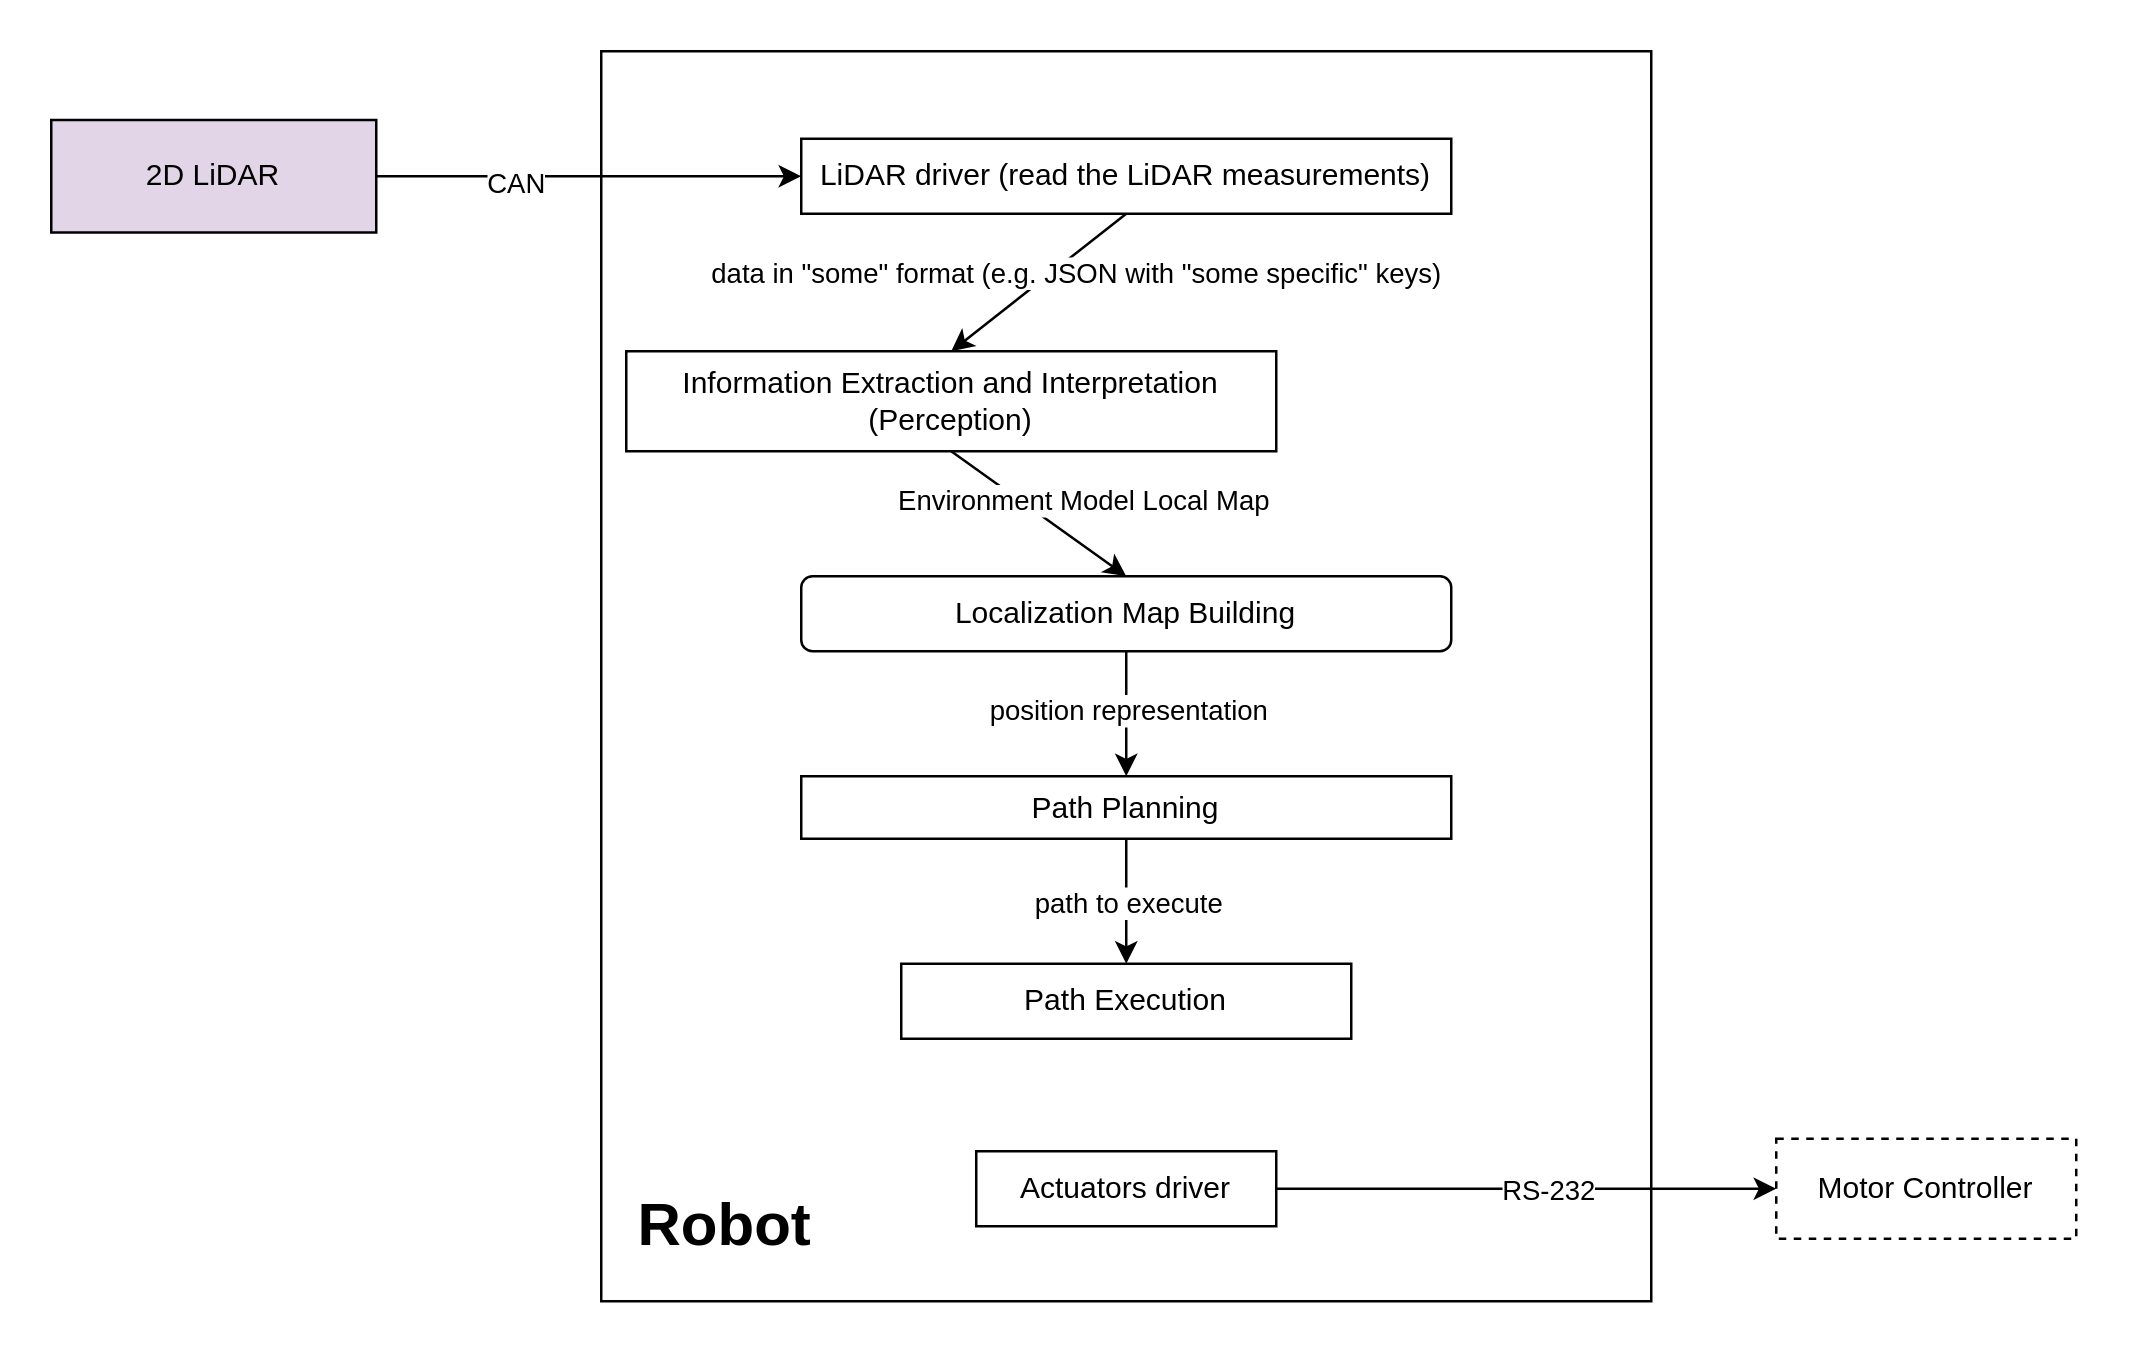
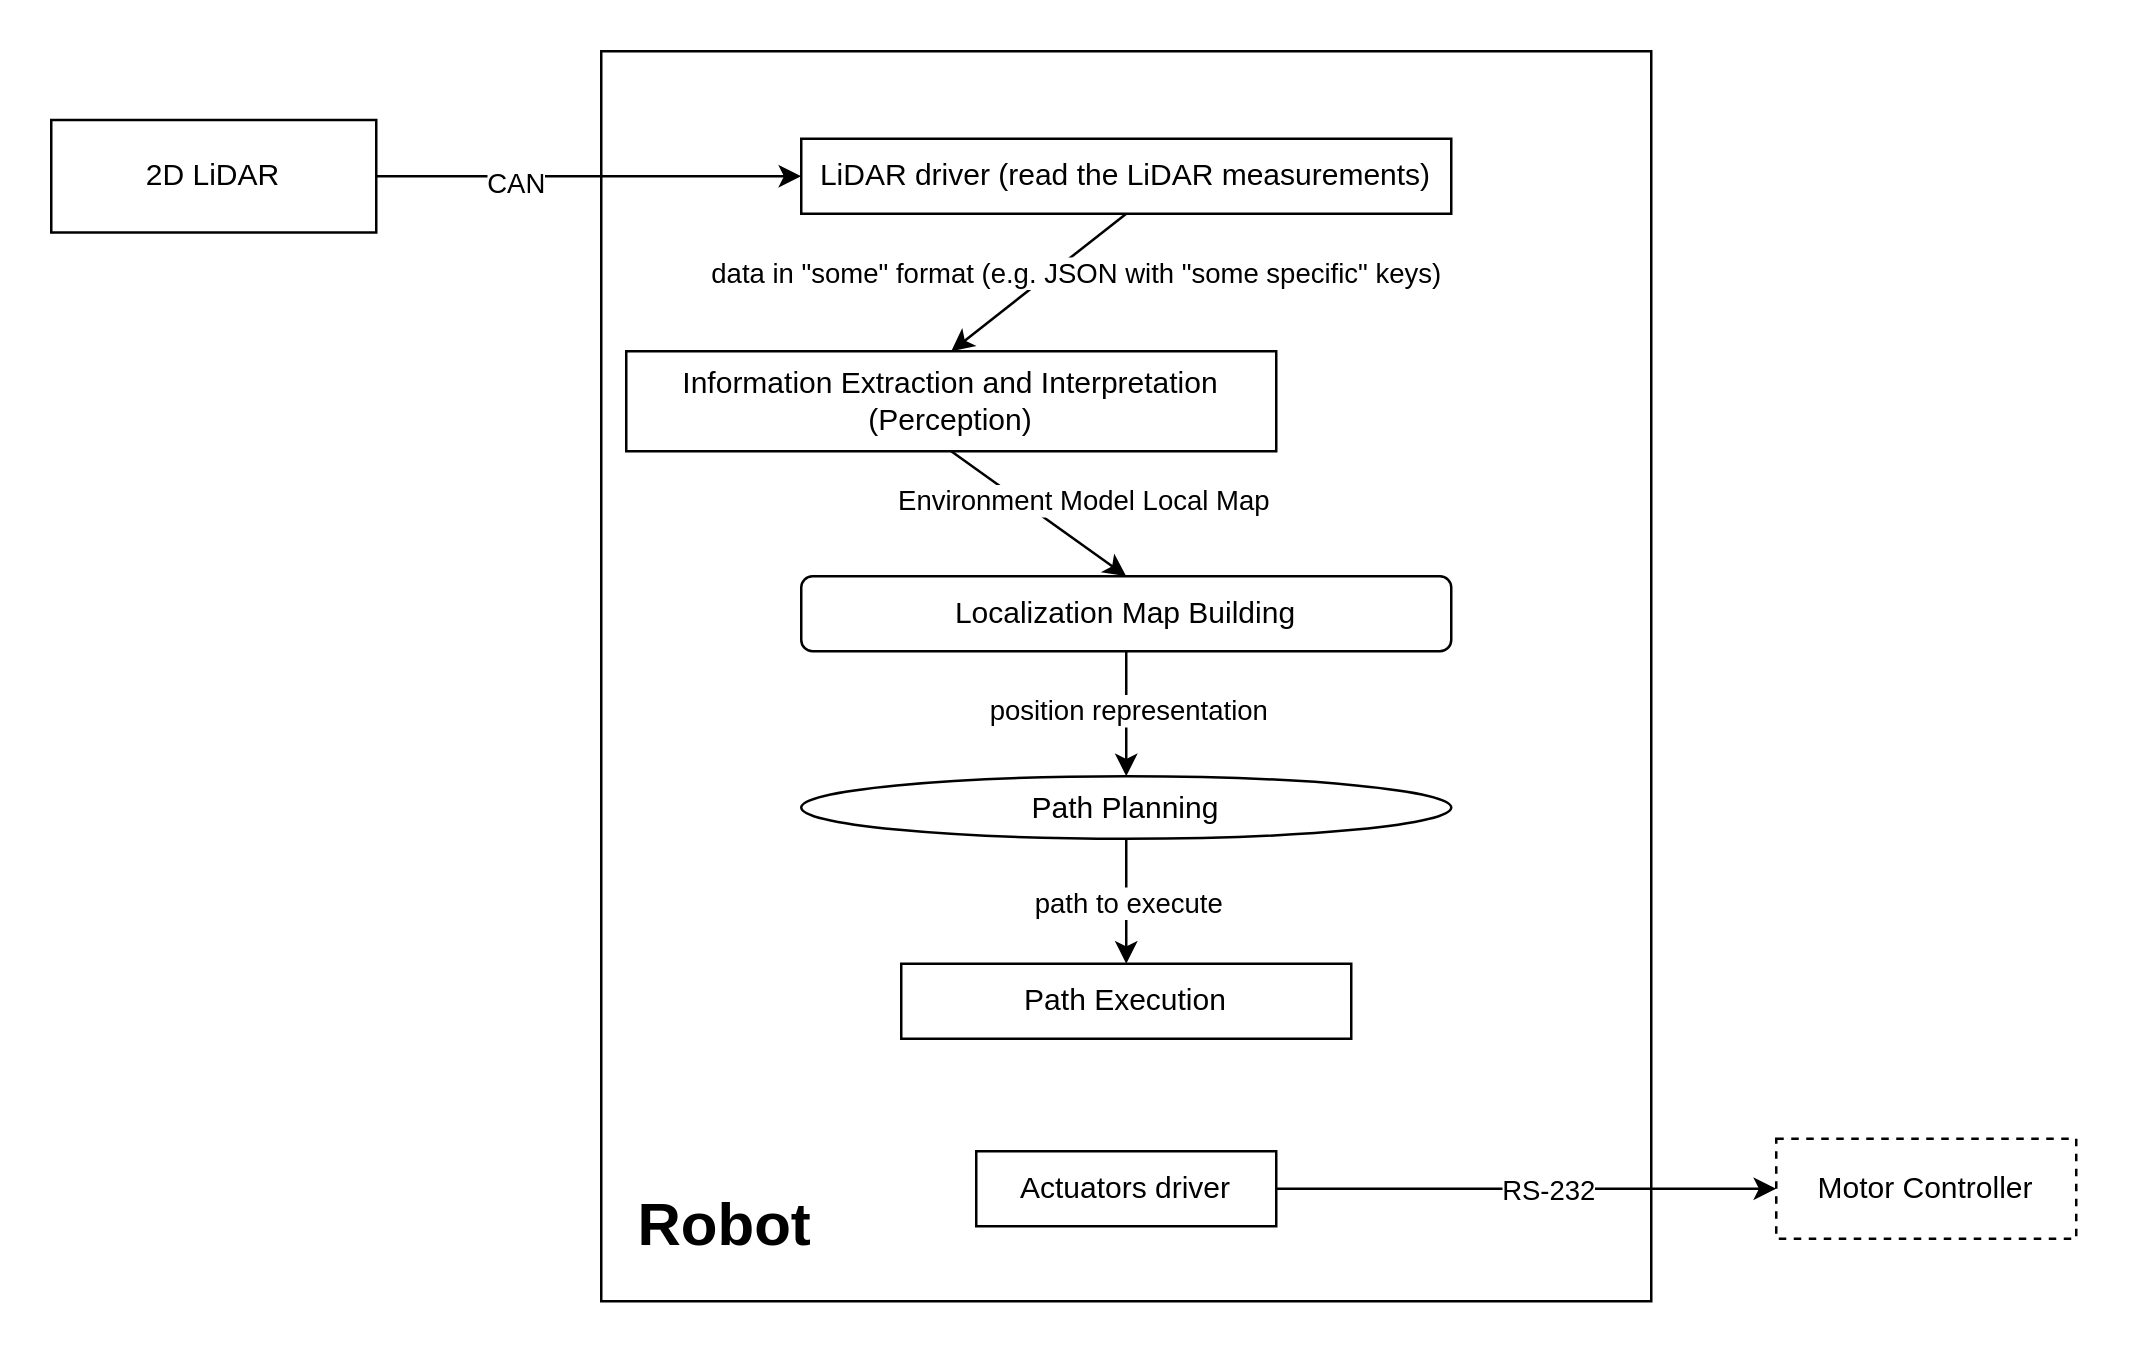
- <mxCell id="5" value="2D LiDAR" style="rounded=0;whiteSpace=wrap;html=1;fillColor=#e1d5e7;" parent="1" vertex="1"><mxGeometry x="20" y="47.5" width="130" height="45" as="geometry" /></mxCell>
+ <mxCell id="5" value="2D LiDAR" style="rounded=0;whiteSpace=wrap;html=1;" parent="1" vertex="1"><mxGeometry x="20" y="47.5" width="130" height="45" as="geometry" /></mxCell>
- <mxCell id="22" value="Path Planning" style="rounded=0;whiteSpace=wrap;html=1;" parent="1" vertex="1"><mxGeometry x="320" y="310" width="260" height="25" as="geometry" /></mxCell>
+ <mxCell id="22" value="Path Planning" style="ellipse;whiteSpace=wrap;html=1;" parent="1" vertex="1"><mxGeometry x="320" y="310" width="260" height="25" as="geometry" /></mxCell>
